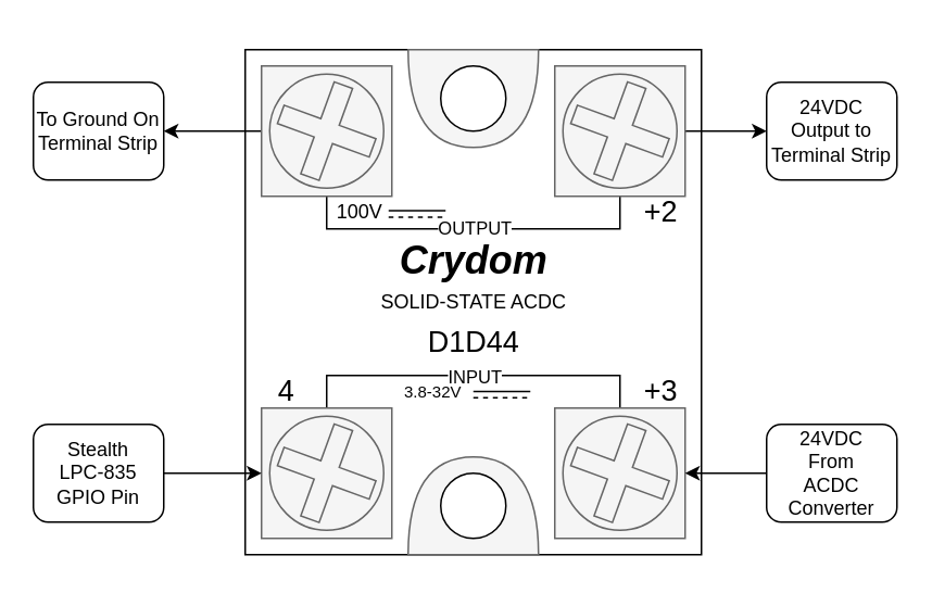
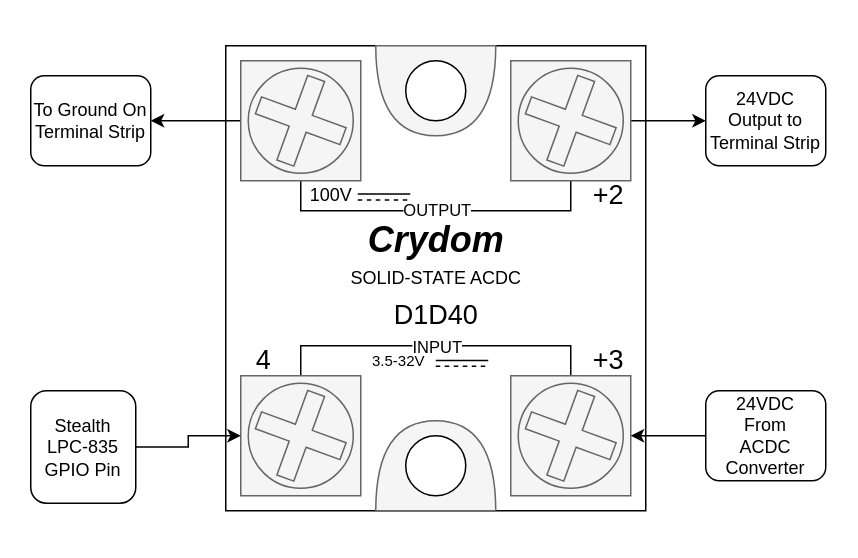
- <mxCell id="36" value="&lt;font color=&quot;#000000&quot; style=&quot;font-size: 18px&quot;&gt;D1D44&lt;/font&gt;" style="text;html=1;align=center;verticalAlign=middle;resizable=0;points=[];autosize=1;fontColor=#FFFFFF;" parent="1" vertex="1"><mxGeometry x="255" y="200" width="70" height="20" as="geometry" /></mxCell>
+ <mxCell id="36" value="&lt;font color=&quot;#000000&quot; style=&quot;font-size: 18px&quot;&gt;D1D40&lt;/font&gt;" style="text;html=1;align=center;verticalAlign=middle;resizable=0;points=[];autosize=1;fontColor=#FFFFFF;" parent="1" vertex="1"><mxGeometry x="255" y="200" width="70" height="20" as="geometry" /></mxCell>
- <mxCell id="26" value="&lt;font style=&quot;font-size: 10px&quot;&gt;3.8-32V&lt;/font&gt;" style="text;html=1;align=center;verticalAlign=middle;resizable=0;points=[];autosize=1;" parent="1" vertex="1"><mxGeometry x="240" y="230" width="50" height="20" as="geometry" /></mxCell>
+ <mxCell id="26" value="&lt;font style=&quot;font-size: 10px&quot;&gt;3.5-32V&lt;/font&gt;" style="text;html=1;align=center;verticalAlign=middle;resizable=0;points=[];autosize=1;" parent="1" vertex="1"><mxGeometry x="240" y="230" width="50" height="20" as="geometry" /></mxCell>
- <mxCell id="38" value="Stealth&lt;br&gt;LPC-835&lt;br&gt;GPIO Pin" style="rounded=1;whiteSpace=wrap;html=1;labelBackgroundColor=#FFFFFF;" parent="1" vertex="1"><mxGeometry x="20" y="260" width="80" height="60" as="geometry" /></mxCell>
+ <mxCell id="38" value="Stealth&lt;br&gt;LPC-835&lt;br&gt;GPIO Pin" style="rounded=1;whiteSpace=wrap;html=1;labelBackgroundColor=#FFFFFF;" parent="1" vertex="1"><mxGeometry x="20" y="260" width="70" height="75" as="geometry" /></mxCell>
